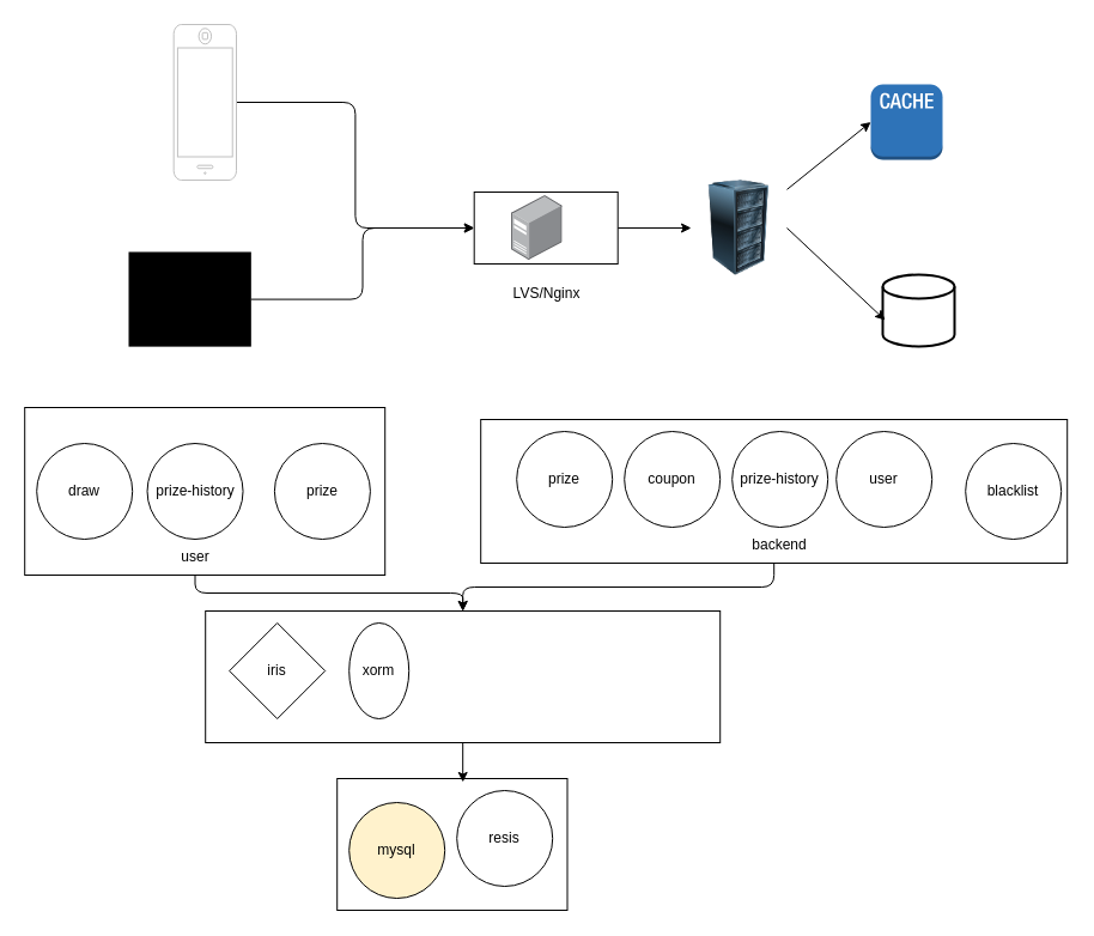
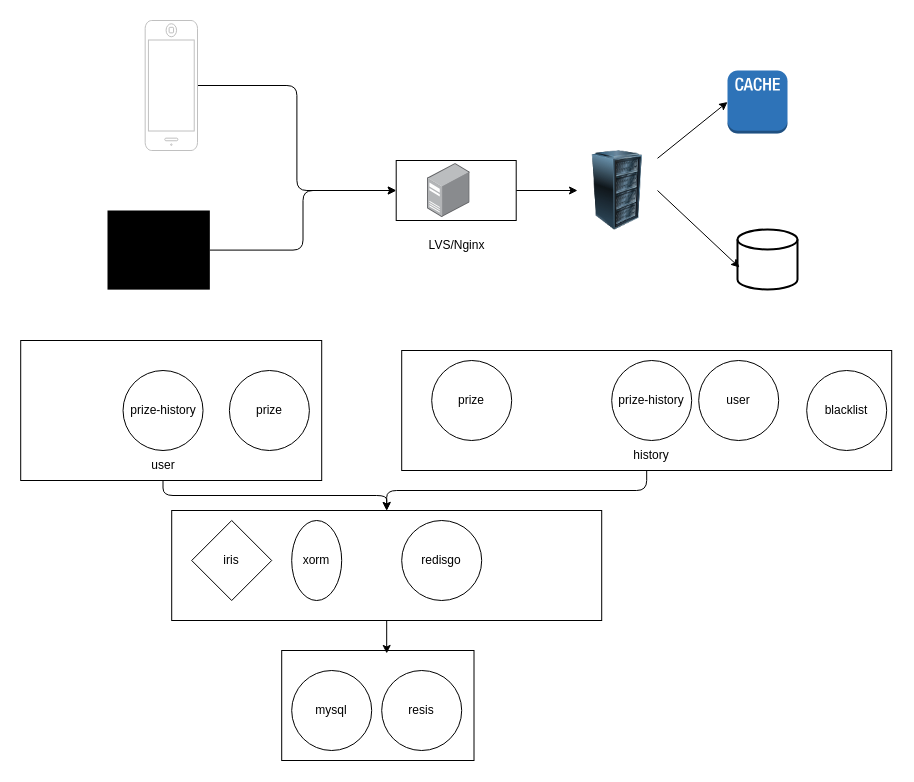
- <mxCell id="26" value="coupon" style="ellipse;whiteSpace=wrap;html=1;" vertex="1" parent="1"><mxGeometry x="521.2" y="360" width="80" height="80" as="geometry" /></mxCell>
- <mxCell id="20" value="draw" style="ellipse;whiteSpace=wrap;html=1;" vertex="1" parent="1"><mxGeometry x="30.2" y="370" width="80" height="80" as="geometry" /></mxCell>
- <mxCell id="30" value="backend" style="text;strokeColor=none;align=center;fillColor=none;html=1;verticalAlign=middle;whiteSpace=wrap;rounded=0;" vertex="1" parent="1"><mxGeometry x="621.2" y="440" width="60" height="30" as="geometry" /></mxCell>
+ <mxCell id="30" value="history" style="text;strokeColor=none;align=center;fillColor=none;html=1;verticalAlign=middle;whiteSpace=wrap;rounded=0;" vertex="1" parent="1"><mxGeometry x="621.2" y="440" width="60" height="30" as="geometry" /></mxCell>
+ <mxCell id="33" value="redisgo" style="ellipse;whiteSpace=wrap;html=1;" vertex="1" parent="1"><mxGeometry x="401.2" y="520" width="80" height="80" as="geometry" /></mxCell>
- <mxCell id="35" value="resis" style="ellipse;whiteSpace=wrap;html=1;" vertex="1" parent="1"><mxGeometry x="381.2" y="660" width="80" height="80" as="geometry" /></mxCell>
+ <mxCell id="35" value="resis" style="ellipse;whiteSpace=wrap;html=1;" vertex="1" parent="1"><mxGeometry x="381.2" y="670" width="80" height="80" as="geometry" /></mxCell>
- <mxCell id="34" value="mysql" style="ellipse;whiteSpace=wrap;html=1;fillColor=#fff2cc;" vertex="1" parent="1"><mxGeometry x="291.2" y="670" width="80" height="80" as="geometry" /></mxCell>
+ <mxCell id="34" value="mysql" style="ellipse;whiteSpace=wrap;html=1;" vertex="1" parent="1"><mxGeometry x="291.2" y="670" width="80" height="80" as="geometry" /></mxCell>
